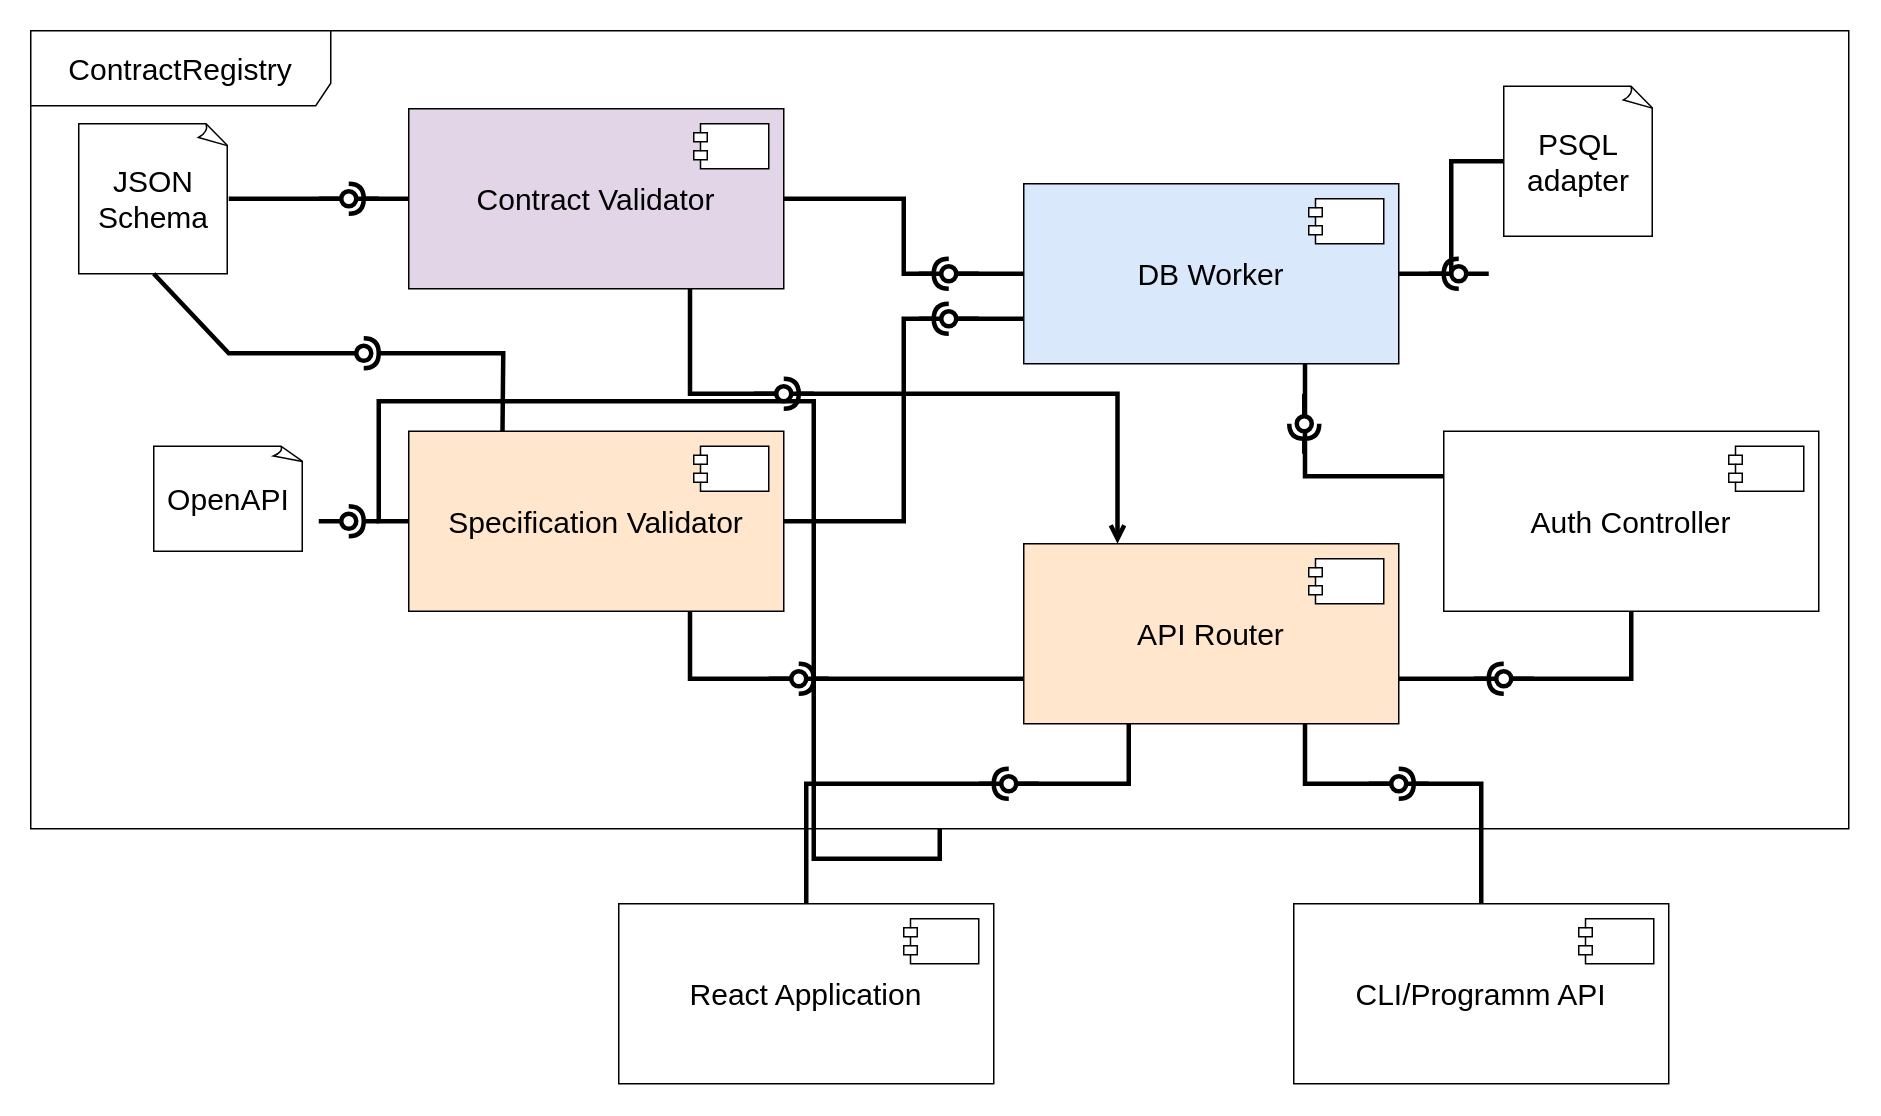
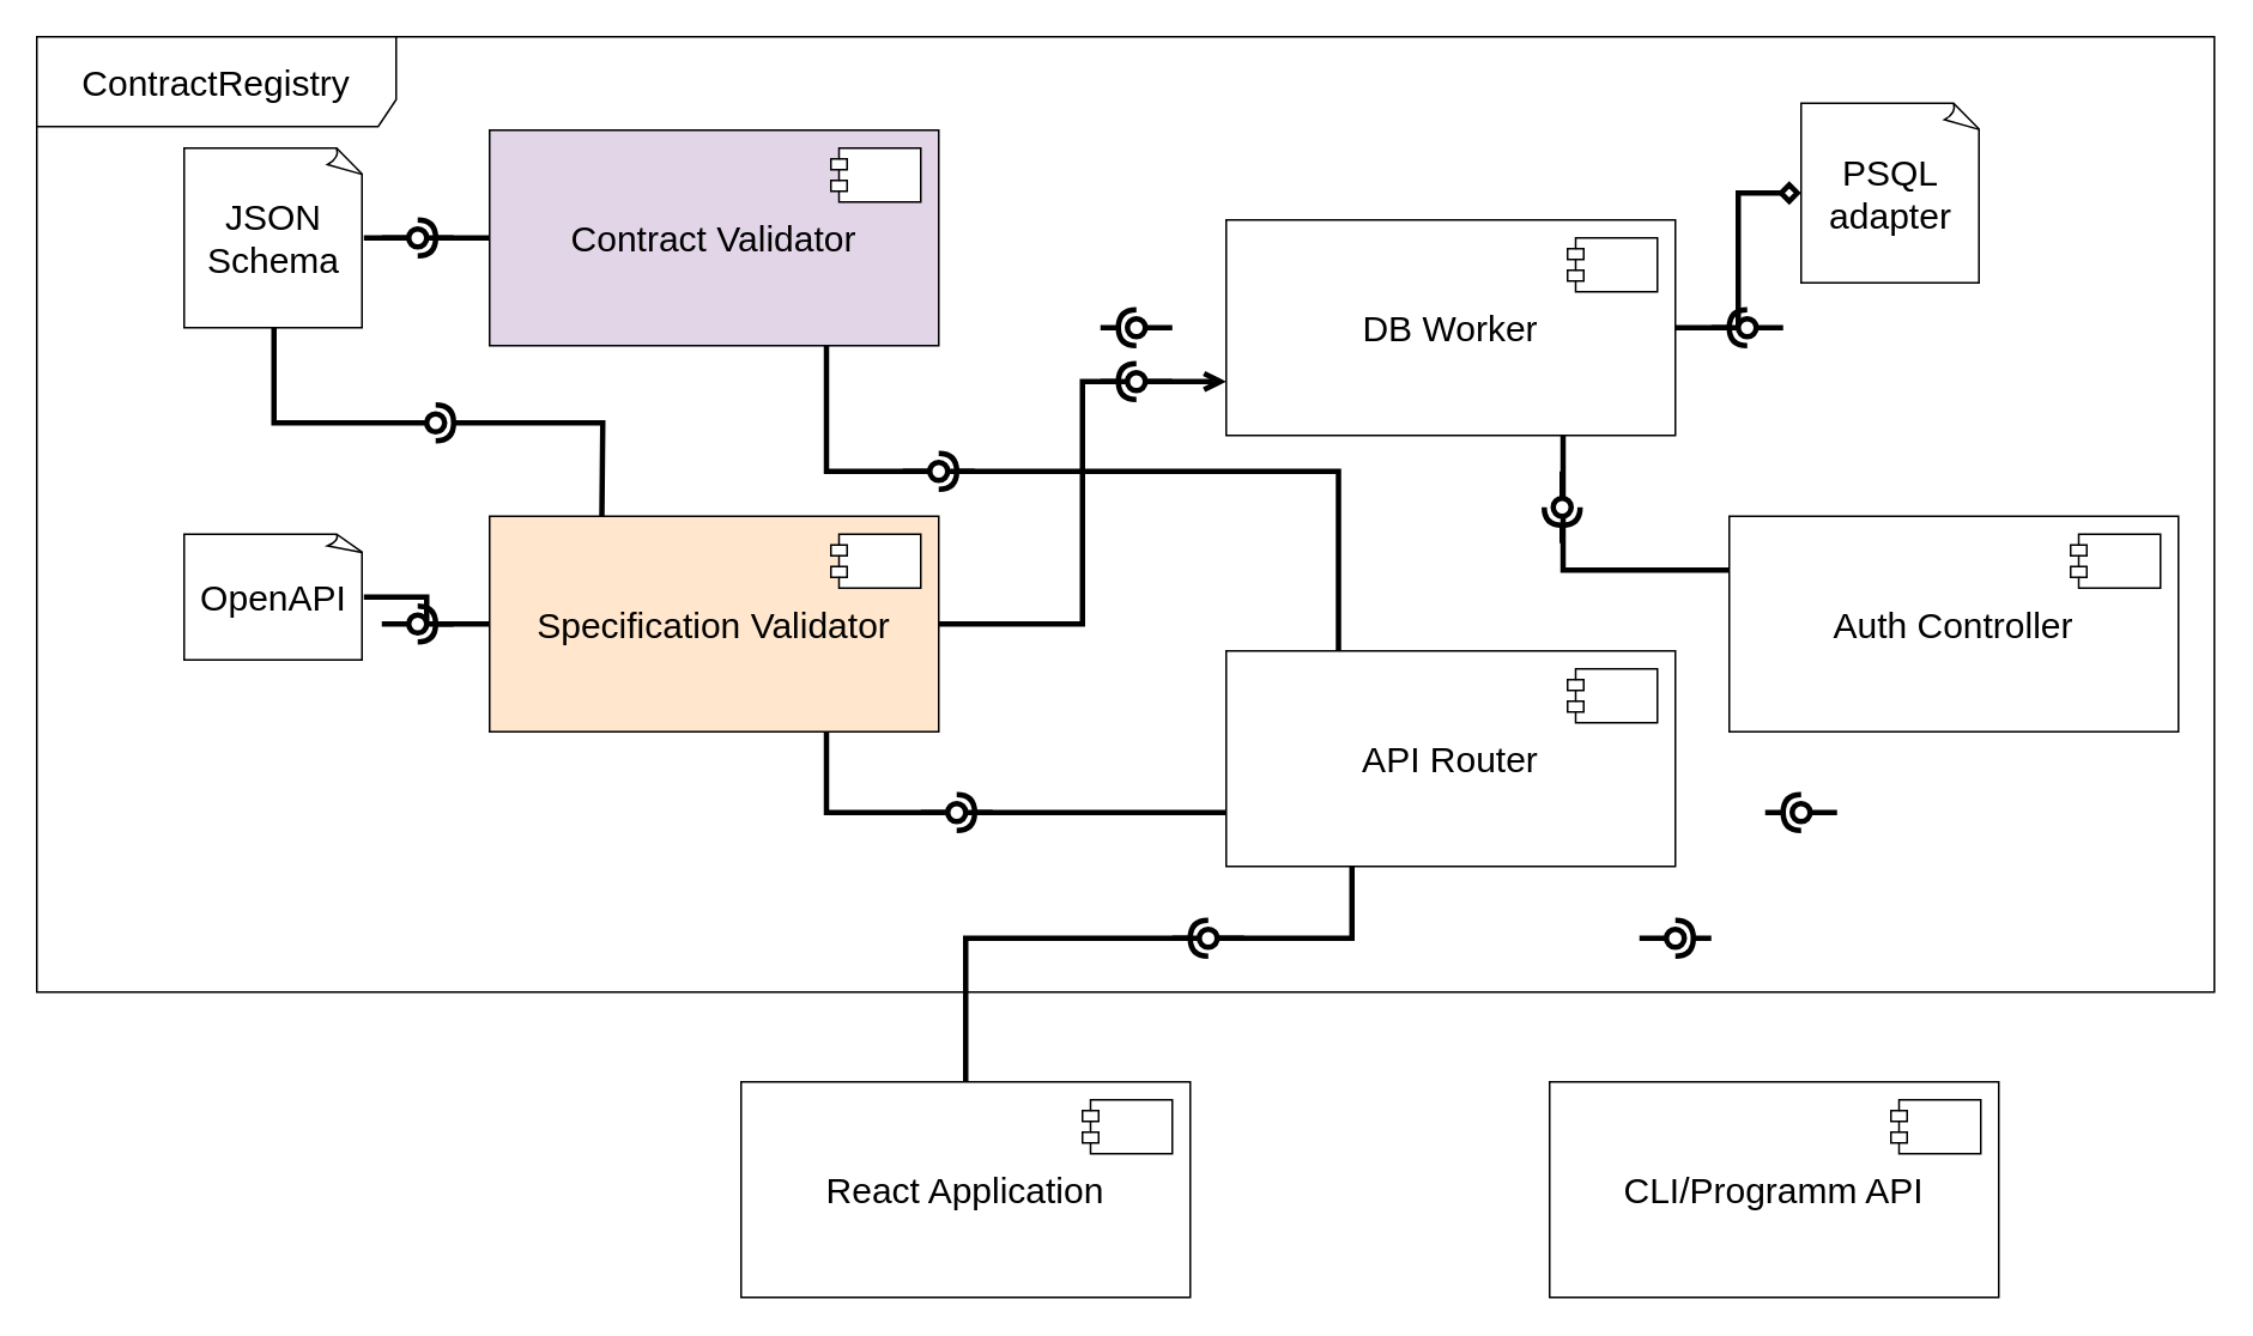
- <mxCell id="42" style="edgeStyle=orthogonalEdgeStyle;rounded=0;orthogonalLoop=1;jettySize=auto;html=1;exitX=1;exitY=0.5;exitDx=0;exitDy=0;entryX=0;entryY=0.5;entryDx=0;entryDy=0;entryPerimeter=0;fontSize=20;endArrow=none;endFill=0;strokeWidth=3;" parent="1" source="12" target="14" edge="1"><mxGeometry relative="1" as="geometry" /></mxCell>
+ <mxCell id="42" style="edgeStyle=orthogonalEdgeStyle;rounded=0;orthogonalLoop=1;jettySize=auto;html=1;exitX=1;exitY=0.5;exitDx=0;exitDy=0;entryX=0;entryY=0.5;entryDx=0;entryDy=0;entryPerimeter=0;fontSize=20;endArrow=diamond;endFill=0;strokeWidth=3;" parent="1" source="12" target="14" edge="1"><mxGeometry relative="1" as="geometry" /></mxCell>
- <mxCell id="9" value="JSON Schema" style="whiteSpace=wrap;html=1;shape=mxgraph.basic.document;fontSize=20;" parent="1" vertex="1"><mxGeometry x="52" y="82" width="100" height="100" as="geometry" /></mxCell>
+ <mxCell id="9" value="JSON Schema" style="whiteSpace=wrap;html=1;shape=mxgraph.basic.document;fontSize=20;" parent="1" vertex="1"><mxGeometry x="102" y="82" width="100" height="100" as="geometry" /></mxCell>
- <mxCell id="21" style="edgeStyle=orthogonalEdgeStyle;rounded=0;orthogonalLoop=1;jettySize=auto;html=1;exitX=0;exitY=0.5;exitDx=0;exitDy=0;entryX=1;entryY=0.5;entryDx=0;entryDy=0;fontSize=20;endArrow=none;endFill=0;strokeWidth=3;" parent="1" source="12" target="7" edge="1"><mxGeometry relative="1" as="geometry"><Array as="points"><mxPoint x="602" y="182" /><mxPoint x="602" y="132" /></Array></mxGeometry></mxCell>
- <mxCell id="12" value="&lt;font style=&quot;font-size: 20px&quot;&gt;DB Worker&lt;/font&gt;" style="rounded=0;whiteSpace=wrap;html=1;fillColor=#dae8fc;" parent="11" vertex="1"><mxGeometry width="250" height="120" as="geometry" /></mxCell>
+ <mxCell id="12" value="&lt;font style=&quot;font-size: 20px&quot;&gt;DB Worker&lt;/font&gt;" style="rounded=0;whiteSpace=wrap;html=1;" parent="11" vertex="1"><mxGeometry width="250" height="120" as="geometry" /></mxCell>
- <mxCell id="26" style="edgeStyle=orthogonalEdgeStyle;rounded=0;orthogonalLoop=1;jettySize=auto;html=1;exitX=1;exitY=0.5;exitDx=0;exitDy=0;entryX=0;entryY=0.75;entryDx=0;entryDy=0;fontSize=20;endArrow=none;endFill=0;strokeWidth=3;" parent="1" source="4" target="12" edge="1"><mxGeometry relative="1" as="geometry" /></mxCell>
+ <mxCell id="26" style="edgeStyle=orthogonalEdgeStyle;rounded=0;orthogonalLoop=1;jettySize=auto;html=1;exitX=1;exitY=0.5;exitDx=0;exitDy=0;entryX=0;entryY=0.75;entryDx=0;entryDy=0;fontSize=20;endArrow=open;endFill=0;strokeWidth=3;" parent="1" source="4" target="12" edge="1"><mxGeometry relative="1" as="geometry" /></mxCell>
- <mxCell id="48" style="edgeStyle=orthogonalEdgeStyle;rounded=0;orthogonalLoop=1;jettySize=auto;html=1;exitX=0;exitY=0.5;exitDx=0;exitDy=0;fontSize=20;endArrow=none;endFill=0;strokeWidth=3;" parent="1" source="4" target="2" edge="1"><mxGeometry relative="1" as="geometry" /></mxCell>
+ <mxCell id="48" style="edgeStyle=orthogonalEdgeStyle;rounded=0;orthogonalLoop=1;jettySize=auto;html=1;exitX=0;exitY=0.5;exitDx=0;exitDy=0;fontSize=20;endArrow=none;endFill=0;strokeWidth=3;" parent="1" source="4" target="10" edge="1"><mxGeometry relative="1" as="geometry" /></mxCell>
- <mxCell id="31" style="edgeStyle=orthogonalEdgeStyle;rounded=0;orthogonalLoop=1;jettySize=auto;html=1;exitX=0.75;exitY=1;exitDx=0;exitDy=0;entryX=0.25;entryY=0;entryDx=0;entryDy=0;fontSize=20;endArrow=open;endFill=0;strokeWidth=3;" parent="1" source="7" target="16" edge="1"><mxGeometry relative="1" as="geometry"><Array as="points"><mxPoint x="460" y="262" /><mxPoint x="744" y="262" /></Array></mxGeometry></mxCell>
+ <mxCell id="31" style="edgeStyle=orthogonalEdgeStyle;rounded=0;orthogonalLoop=1;jettySize=auto;html=1;exitX=0.75;exitY=1;exitDx=0;exitDy=0;entryX=0.25;entryY=0;entryDx=0;entryDy=0;fontSize=20;endArrow=none;endFill=0;strokeWidth=3;" parent="1" source="7" target="16" edge="1"><mxGeometry relative="1" as="geometry"><Array as="points"><mxPoint x="460" y="262" /><mxPoint x="744" y="262" /></Array></mxGeometry></mxCell>
- <mxCell id="16" value="&lt;span style=&quot;font-size: 20px&quot;&gt;API Router&lt;/span&gt;" style="rounded=0;whiteSpace=wrap;html=1;fillColor=#ffe6cc;" parent="15" vertex="1"><mxGeometry width="250" height="120" as="geometry" /></mxCell>
+ <mxCell id="16" value="&lt;span style=&quot;font-size: 20px&quot;&gt;API Router&lt;/span&gt;" style="rounded=0;whiteSpace=wrap;html=1;" parent="15" vertex="1"><mxGeometry width="250" height="120" as="geometry" /></mxCell>
- <mxCell id="64" style="edgeStyle=orthogonalEdgeStyle;rounded=0;orthogonalLoop=1;jettySize=auto;html=1;exitX=1;exitY=0.75;exitDx=0;exitDy=0;entryX=0.5;entryY=1;entryDx=0;entryDy=0;strokeWidth=3;endArrow=none;endFill=0;" edge="1" parent="1" source="16" target="62"><mxGeometry relative="1" as="geometry" /></mxCell>
- <mxCell id="81" style="edgeStyle=orthogonalEdgeStyle;rounded=0;orthogonalLoop=1;jettySize=auto;html=1;exitX=0.75;exitY=1;exitDx=0;exitDy=0;entryX=0.5;entryY=0;entryDx=0;entryDy=0;endArrow=none;endFill=0;strokeWidth=3;" edge="1" parent="1" source="16" target="79"><mxGeometry relative="1" as="geometry"><Array as="points"><mxPoint x="870" y="522" /><mxPoint x="987" y="522" /></Array></mxGeometry></mxCell>
